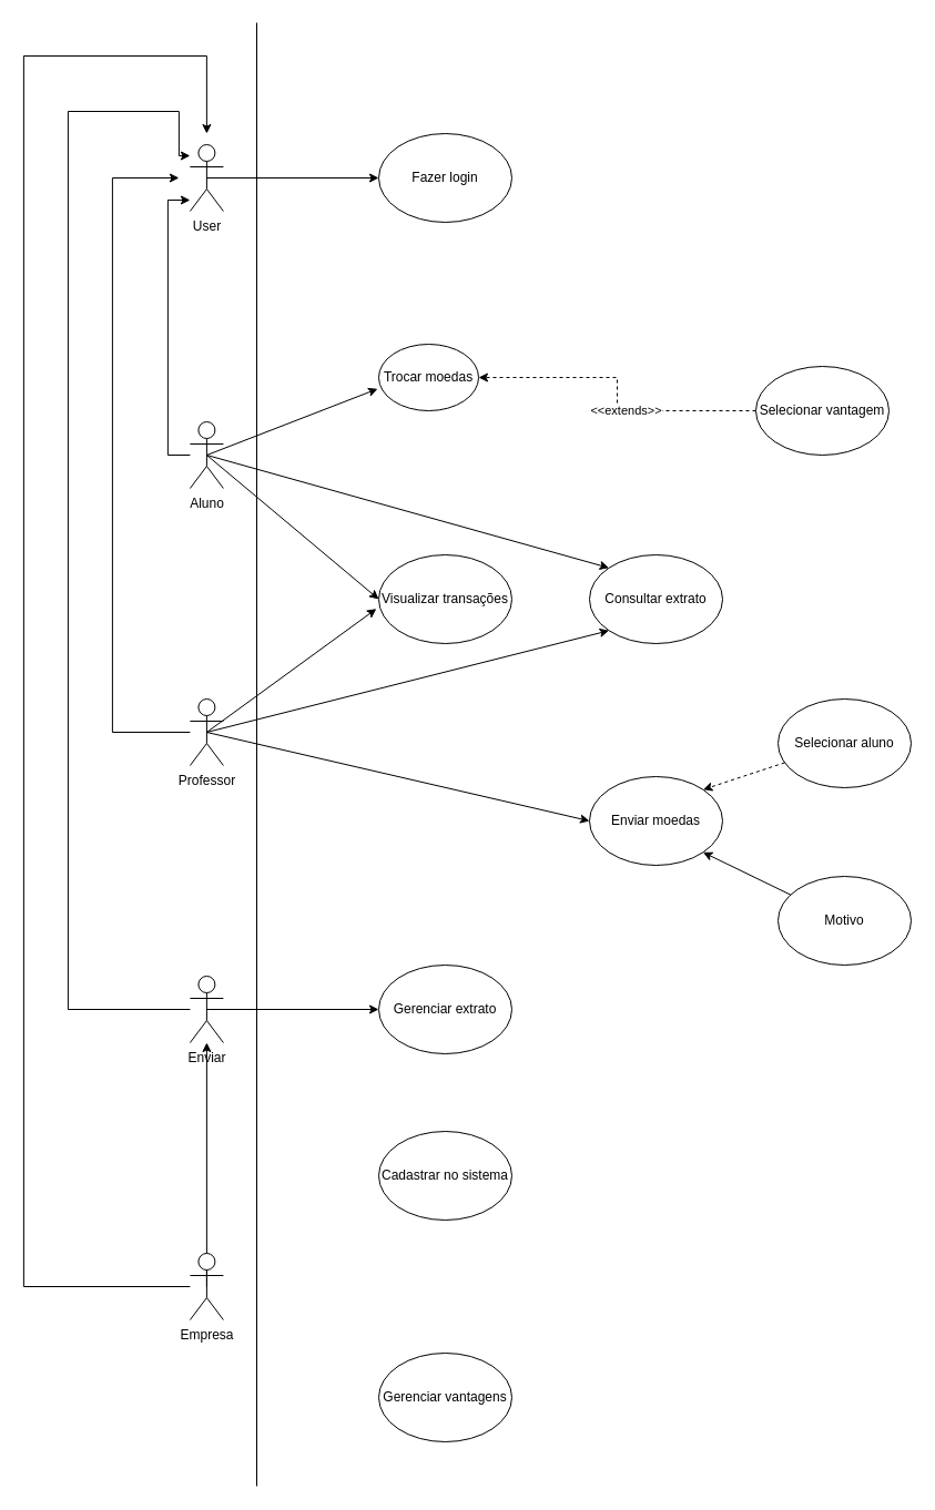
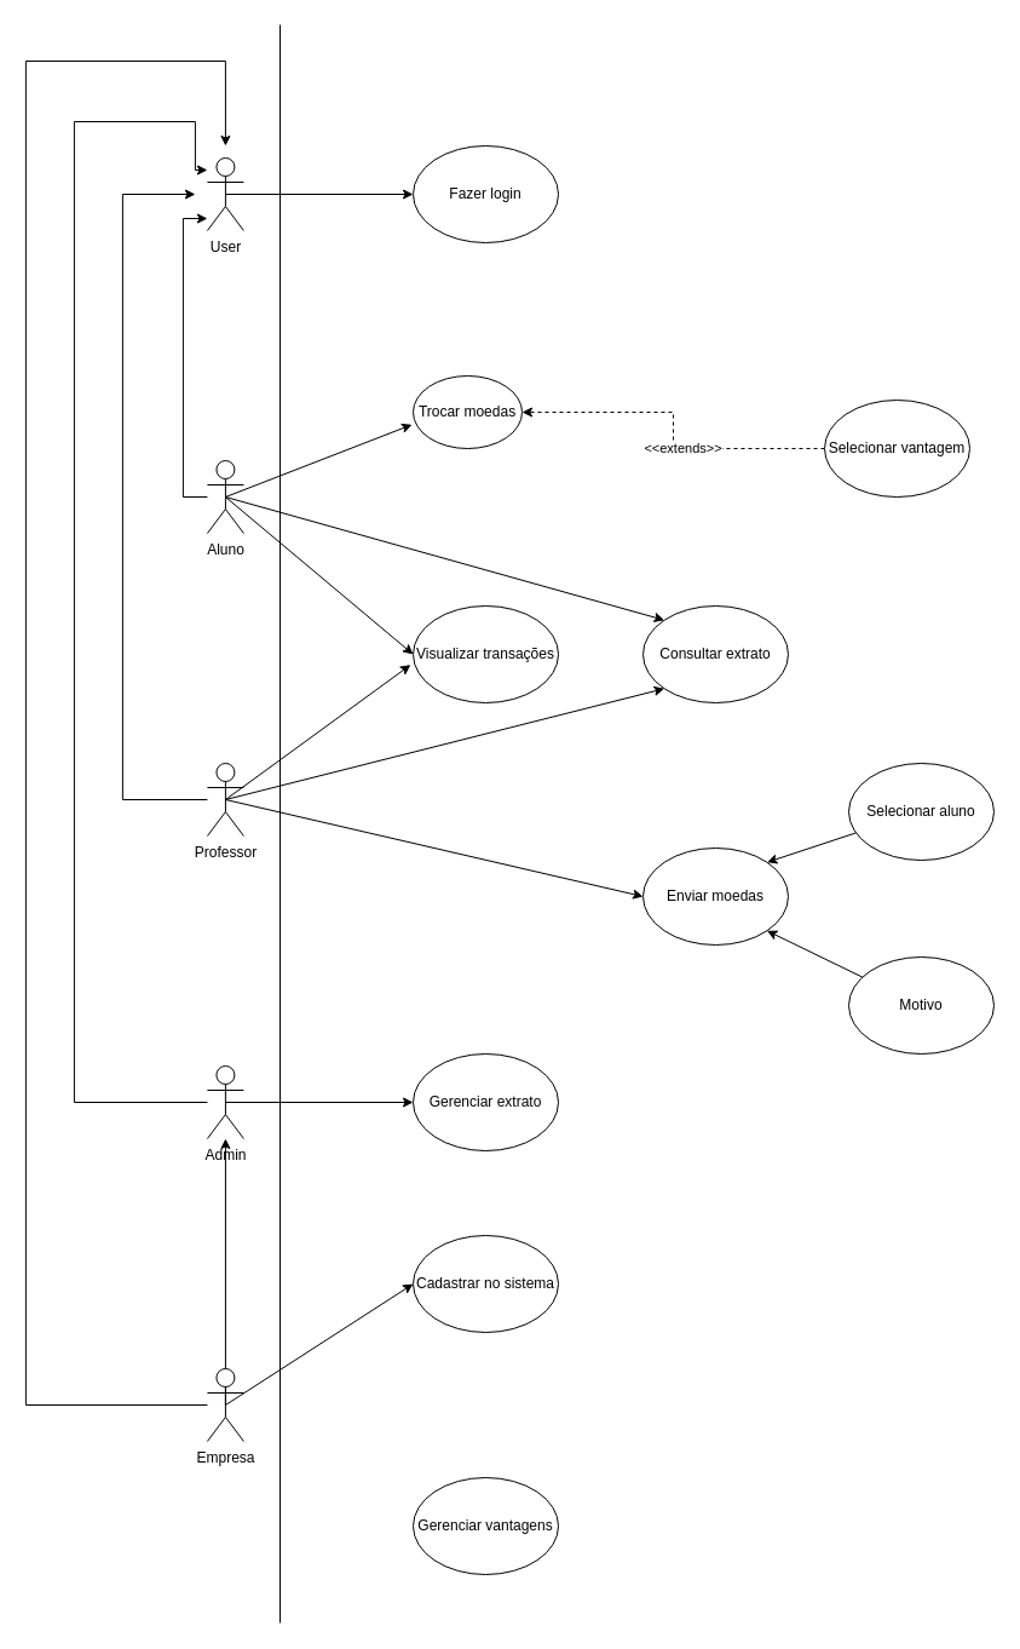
- <mxCell id="30" style="rounded=0;orthogonalLoop=1;jettySize=auto;html=1;entryX=1;entryY=0;entryDx=0;entryDy=0;dashed=1;" parent="1" source="31" target="29" edge="1"><mxGeometry relative="1" as="geometry" /></mxCell>
+ <mxCell id="30" style="rounded=0;orthogonalLoop=1;jettySize=auto;html=1;entryX=1;entryY=0;entryDx=0;entryDy=0;" parent="1" source="31" target="29" edge="1"><mxGeometry relative="1" as="geometry" /></mxCell>
- <mxCell id="15" value="Enviar" style="shape=umlActor;verticalLabelPosition=bottom;verticalAlign=top;html=1;outlineConnect=0;" parent="1" vertex="1"><mxGeometry x="170.92" y="880" width="30" height="60" as="geometry" /></mxCell>
+ <mxCell id="15" value="Admin" style="shape=umlActor;verticalLabelPosition=bottom;verticalAlign=top;html=1;outlineConnect=0;" parent="1" vertex="1"><mxGeometry x="170.92" y="880" width="30" height="60" as="geometry" /></mxCell>
+ <mxCell id="16" style="rounded=0;orthogonalLoop=1;jettySize=auto;html=1;entryX=0;entryY=0.5;entryDx=0;entryDy=0;exitX=0.5;exitY=0.5;exitDx=0;exitDy=0;exitPerimeter=0;" parent="1" source="19" target="34" edge="1"><mxGeometry relative="1" as="geometry"><mxPoint x="391" y="1040" as="targetPoint" /></mxGeometry></mxCell>
